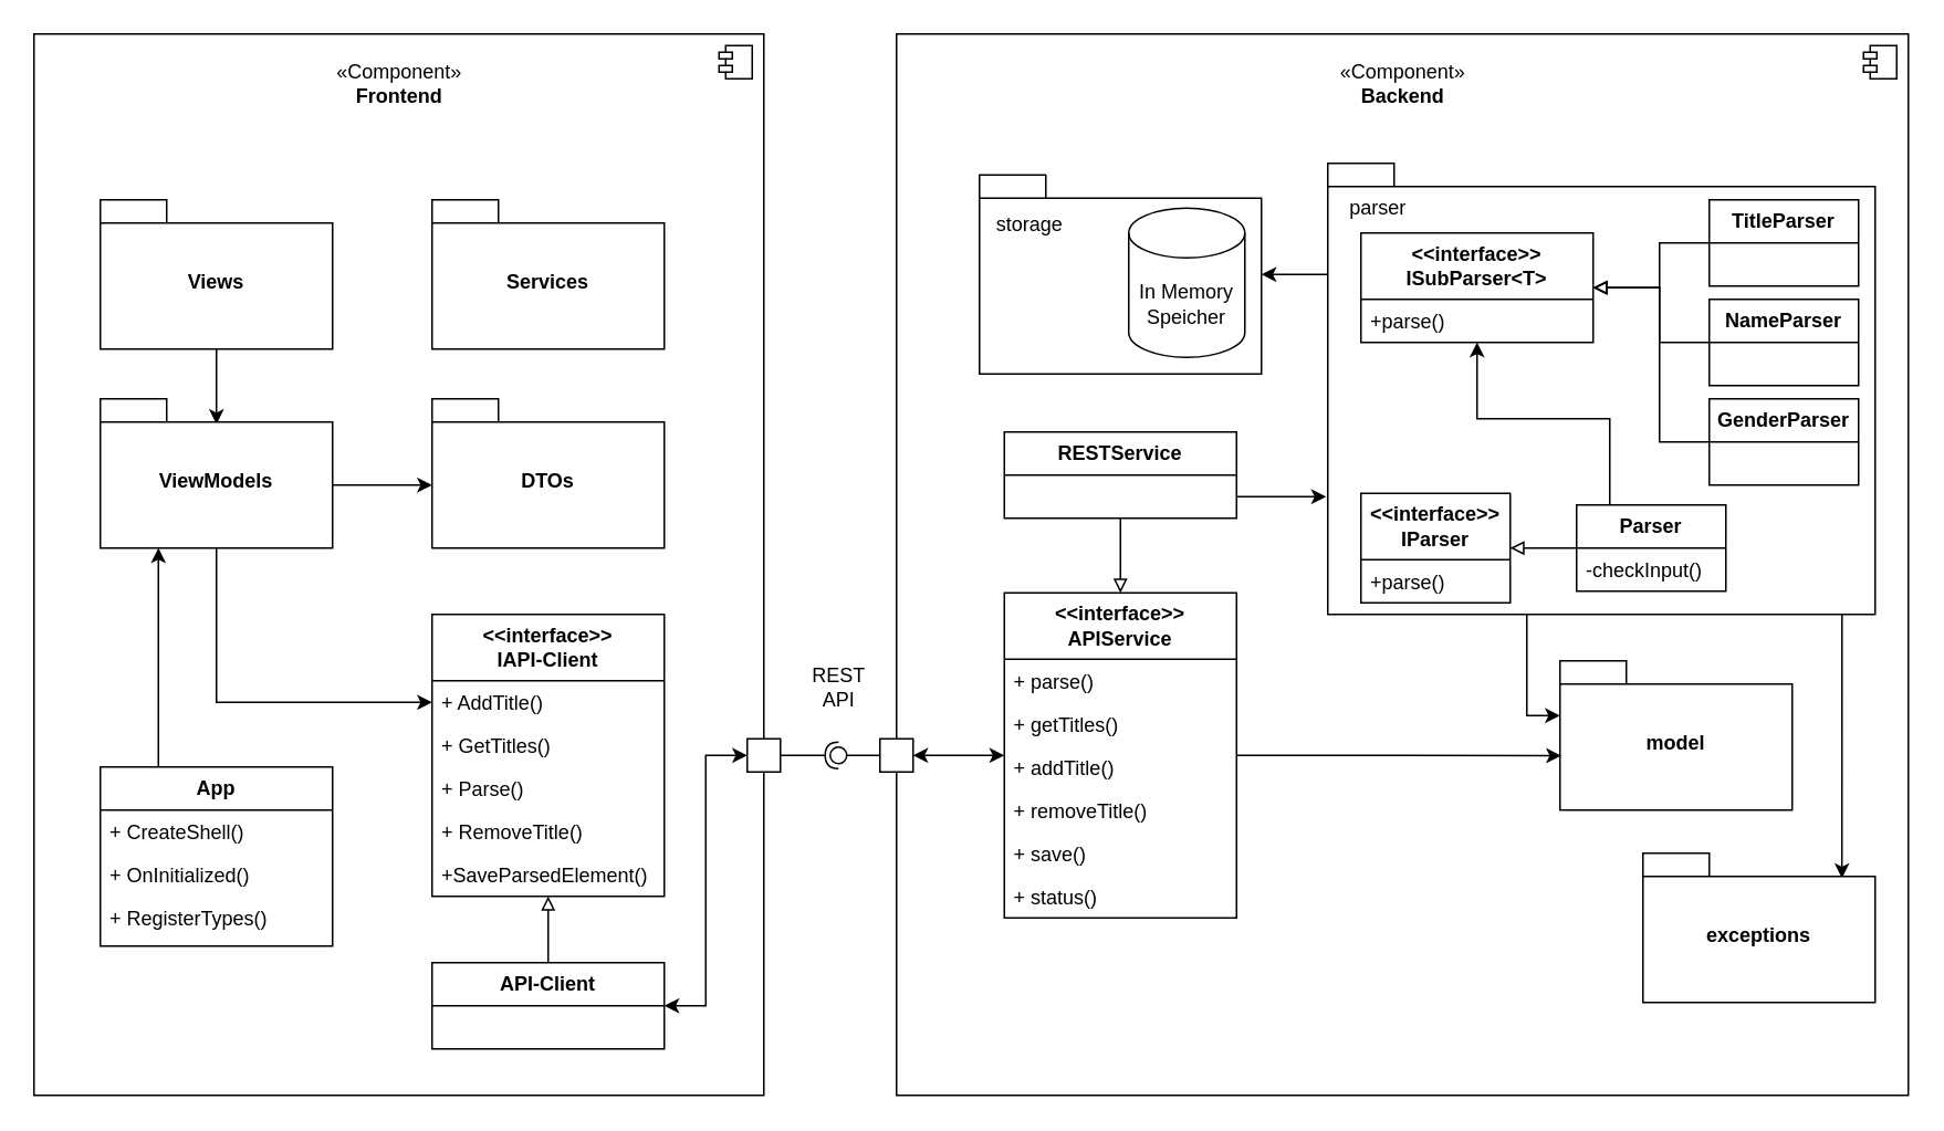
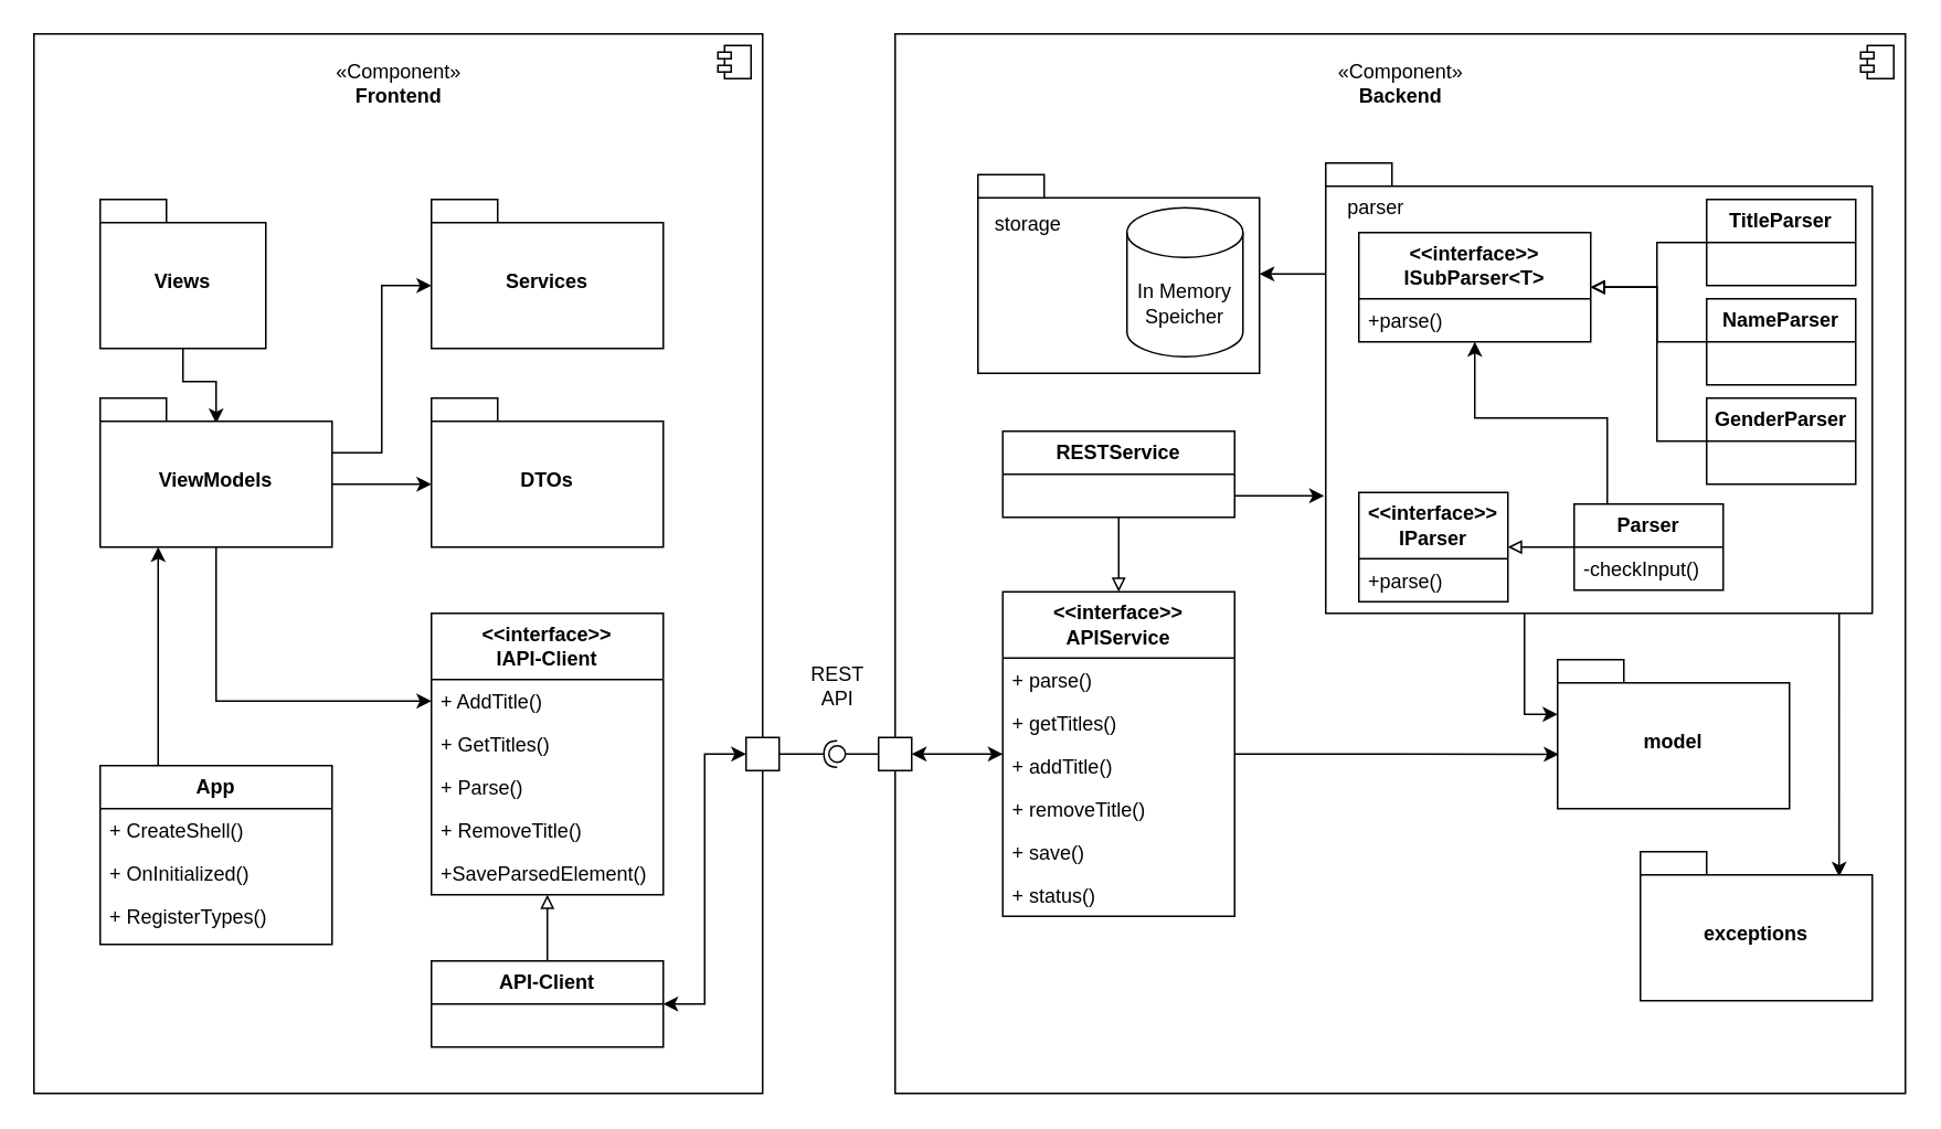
- <mxCell id="21" value="Views" style="shape=folder;fontStyle=1;spacingTop=10;tabWidth=40;tabHeight=14;tabPosition=left;html=1;whiteSpace=wrap;" parent="1" vertex="1"><mxGeometry x="60" y="120" width="140" height="90" as="geometry" /></mxCell>
+ <mxCell id="21" value="Views" style="shape=folder;fontStyle=1;spacingTop=10;tabWidth=40;tabHeight=14;tabPosition=left;html=1;whiteSpace=wrap;" parent="1" vertex="1"><mxGeometry x="60" y="120" width="100" height="90" as="geometry" /></mxCell>
+ <mxCell id="43" style="edgeStyle=orthogonalEdgeStyle;rounded=0;orthogonalLoop=1;jettySize=auto;html=1;entryX=0;entryY=0;entryDx=0;entryDy=52;entryPerimeter=0;exitX=0;exitY=0;exitDx=140;exitDy=33;exitPerimeter=0;" edge="1" parent="1" source="30" target="42"><mxGeometry relative="1" as="geometry"><mxPoint x="210" y="302" as="sourcePoint" /><mxPoint x="270" y="366" as="targetPoint" /></mxGeometry></mxCell>
